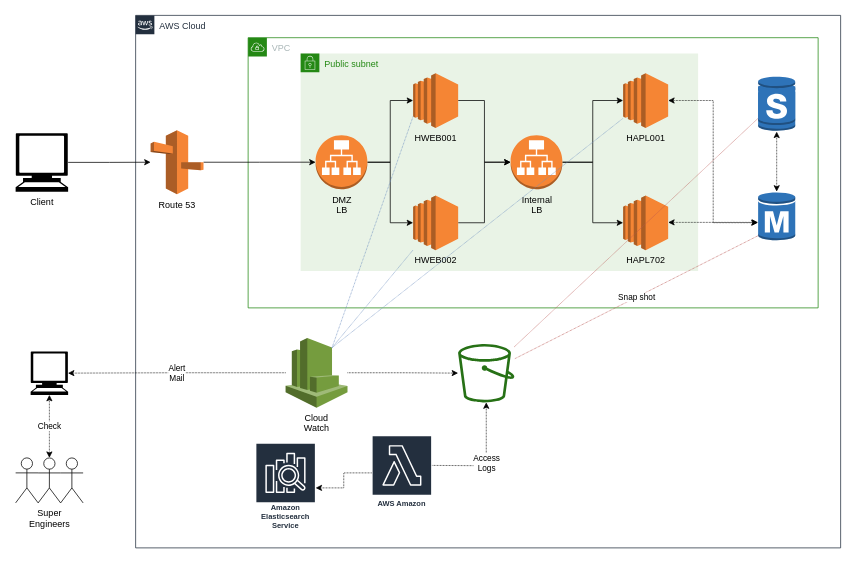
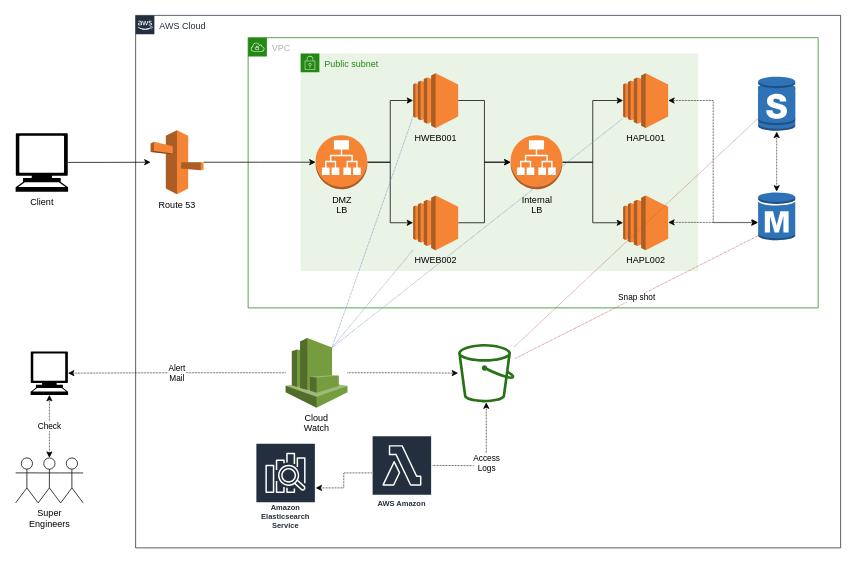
- <mxCell id="20" value="HAPL702" style="outlineConnect=0;dashed=0;verticalLabelPosition=bottom;verticalAlign=top;align=center;html=1;shape=mxgraph.aws3.ec2;fillColor=#F58534;gradientColor=none;" vertex="1" parent="1"><mxGeometry x="830" y="260" width="60.05" height="73" as="geometry" /></mxCell>
+ <mxCell id="20" value="HAPL002" style="outlineConnect=0;dashed=0;verticalLabelPosition=bottom;verticalAlign=top;align=center;html=1;shape=mxgraph.aws3.ec2;fillColor=#F58534;gradientColor=none;" vertex="1" parent="1"><mxGeometry x="830" y="260" width="60.05" height="73" as="geometry" /></mxCell>
